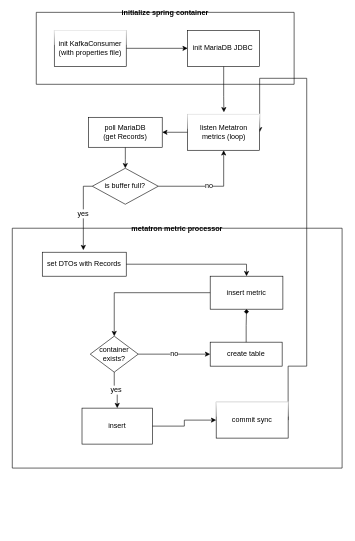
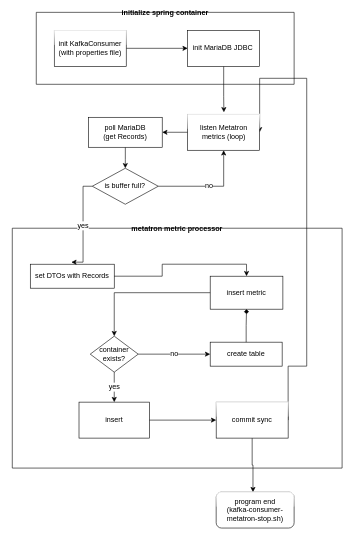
- <mxCell id="16" value="&lt;span&gt;set DTOs with Records&lt;/span&gt;" style="rounded=0;whiteSpace=wrap;html=1;" parent="14" vertex="1"><mxGeometry x="50" y="40" width="140" height="40" as="geometry" /></mxCell>
+ <mxCell id="16" value="&lt;span&gt;set DTOs with Records&lt;/span&gt;" style="rounded=0;whiteSpace=wrap;html=1;" parent="14" vertex="1"><mxGeometry x="30" y="60" width="140" height="40" as="geometry" /></mxCell>
- <mxCell id="23" value="insert" style="rounded=0;whiteSpace=wrap;html=1;" parent="14" vertex="1"><mxGeometry x="116.25" y="300" width="117.5" height="60" as="geometry" /></mxCell>
+ <mxCell id="23" value="insert" style="rounded=0;whiteSpace=wrap;html=1;" parent="14" vertex="1"><mxGeometry x="111.25" y="290" width="117.5" height="60" as="geometry" /></mxCell>
+ <mxCell id="9" style="edgeStyle=orthogonalEdgeStyle;rounded=0;orthogonalLoop=1;jettySize=auto;html=1;entryX=0.472;entryY=0.003;entryDx=0;entryDy=0;entryPerimeter=0;fontFamily=Helvetica;fontSize=12;fontColor=default;strokeColor=default;" parent="1" source="25" target="12" edge="1"><mxGeometry relative="1" as="geometry" /></mxCell>
+ <mxCell id="12" value="program end&lt;br&gt;(kafka-consumer-metatron-stop.sh)" style="rounded=1;whiteSpace=wrap;html=1;shadow=0;glass=1;sketch=0;fontFamily=Helvetica;fontSize=12;fontColor=default;strokeColor=default;strokeWidth=1;fillColor=default;" parent="1" vertex="1"><mxGeometry x="360" y="820" width="130" height="60" as="geometry" /></mxCell>
